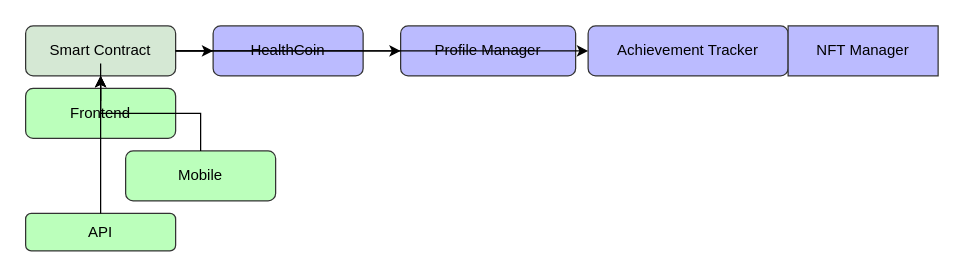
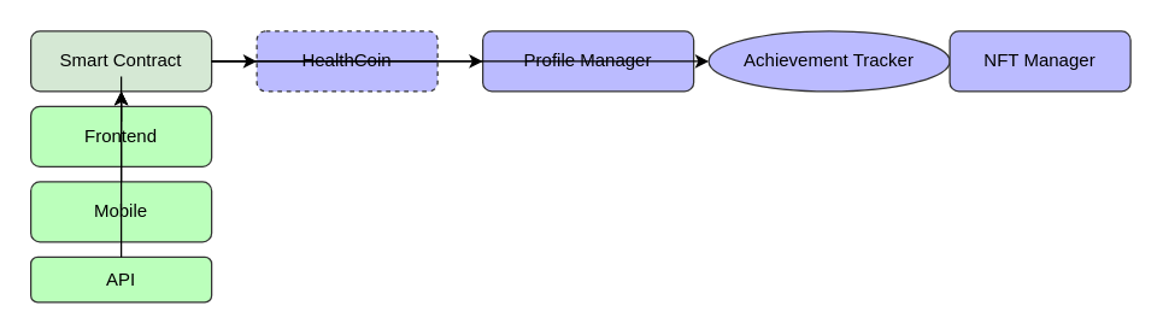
- <mxCell id="3" value="HealthCoin" style="rounded=1;whiteSpace=wrap;html=1;fillColor=#bbf;strokeColor=#333333;" vertex="1" parent="1"><mxGeometry x="170" y="20" width="120" height="40" as="geometry" /></mxCell>
+ <mxCell id="3" value="HealthCoin" style="rounded=1;whiteSpace=wrap;html=1;fillColor=#bbf;strokeColor=#333333;dashed=1;" vertex="1" parent="1"><mxGeometry x="170" y="20" width="120" height="40" as="geometry" /></mxCell>
- <mxCell id="5" value="Achievement Tracker" style="rounded=1;whiteSpace=wrap;html=1;fillColor=#bbf;strokeColor=#333333;" vertex="1" parent="1"><mxGeometry x="470" y="20" width="160" height="40" as="geometry" /></mxCell>
+ <mxCell id="5" value="Achievement Tracker" style="ellipse;whiteSpace=wrap;html=1;fillColor=#bbf;strokeColor=#333333;" vertex="1" parent="1"><mxGeometry x="470" y="20" width="160" height="40" as="geometry" /></mxCell>
- <mxCell id="6" value="NFT Manager" style="whiteSpace=wrap;html=1;fillColor=#bbf;strokeColor=#333333;rounded=0;" vertex="1" parent="1"><mxGeometry x="630" y="20" width="120" height="40" as="geometry" /></mxCell>
+ <mxCell id="6" value="NFT Manager" style="rounded=1;whiteSpace=wrap;html=1;fillColor=#bbf;strokeColor=#333333;" vertex="1" parent="1"><mxGeometry x="630" y="20" width="120" height="40" as="geometry" /></mxCell>
- <mxCell id="8" value="Mobile" style="rounded=1;whiteSpace=wrap;html=1;fillColor=#bfb;strokeColor=#333333;" vertex="1" parent="1"><mxGeometry x="100" y="120" width="120" height="40" as="geometry" /></mxCell>
+ <mxCell id="8" value="Mobile" style="rounded=1;whiteSpace=wrap;html=1;fillColor=#bfb;strokeColor=#333333;" vertex="1" parent="1"><mxGeometry x="20" y="120" width="120" height="40" as="geometry" /></mxCell>
